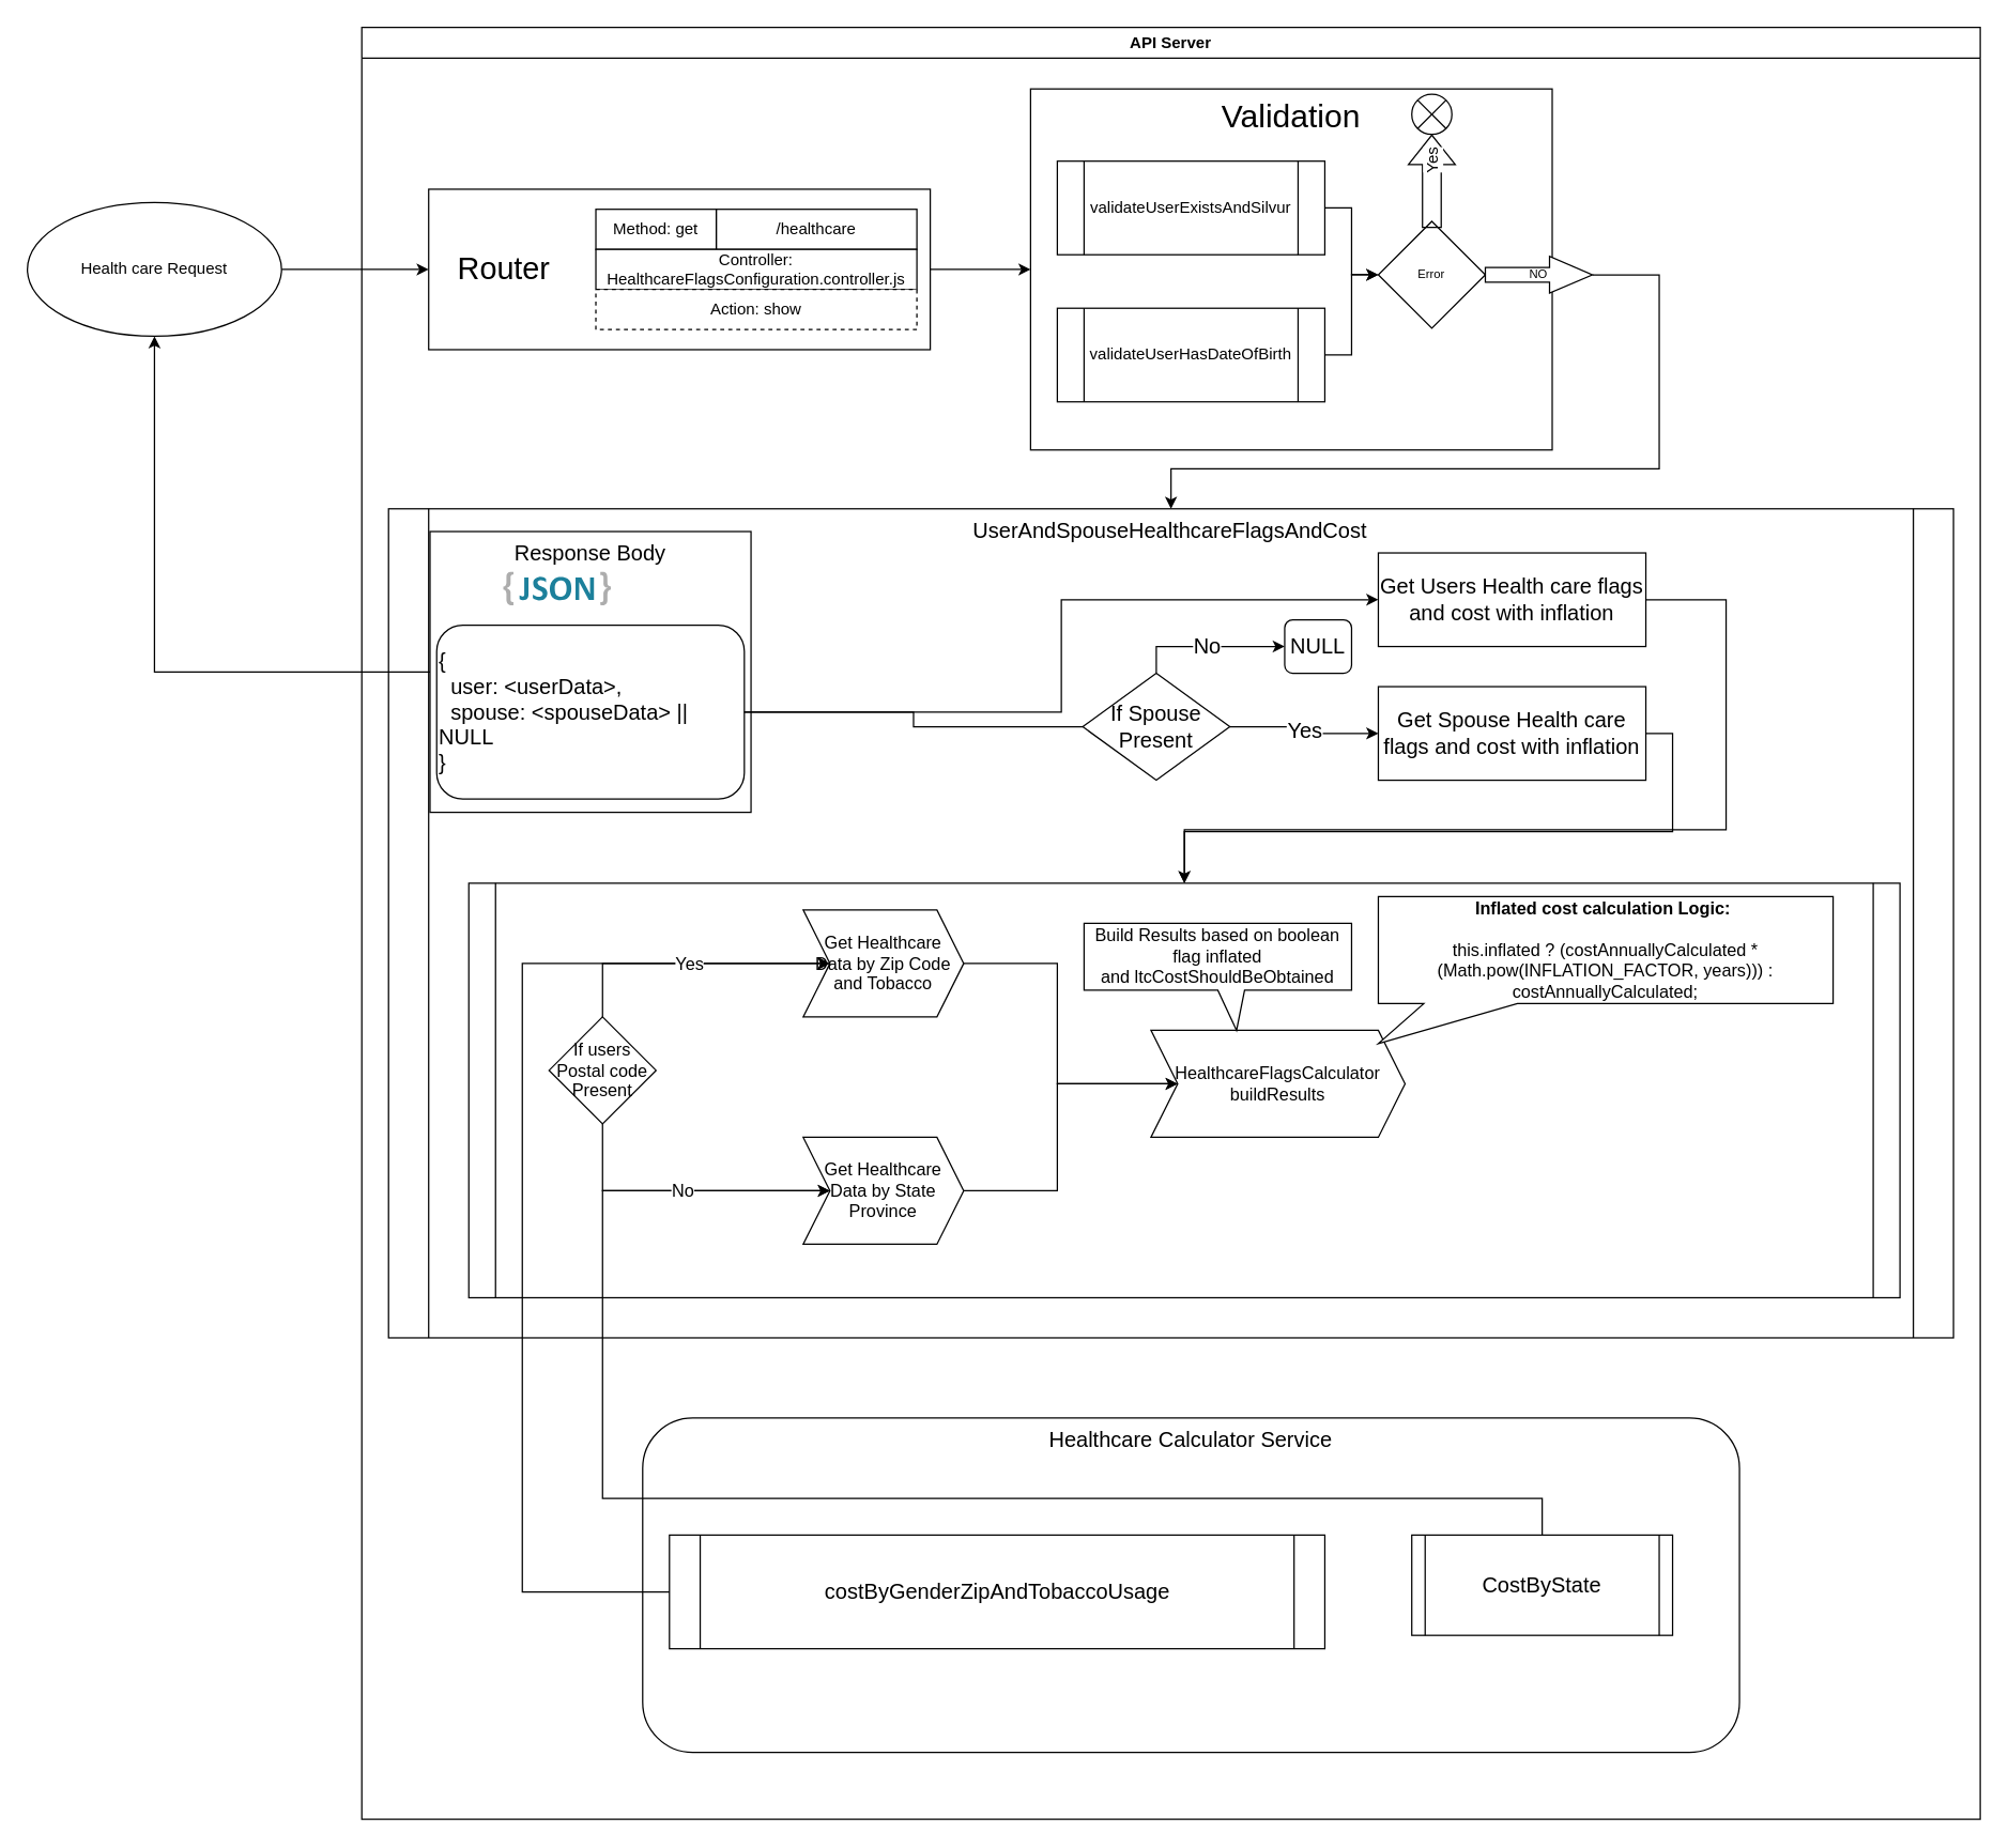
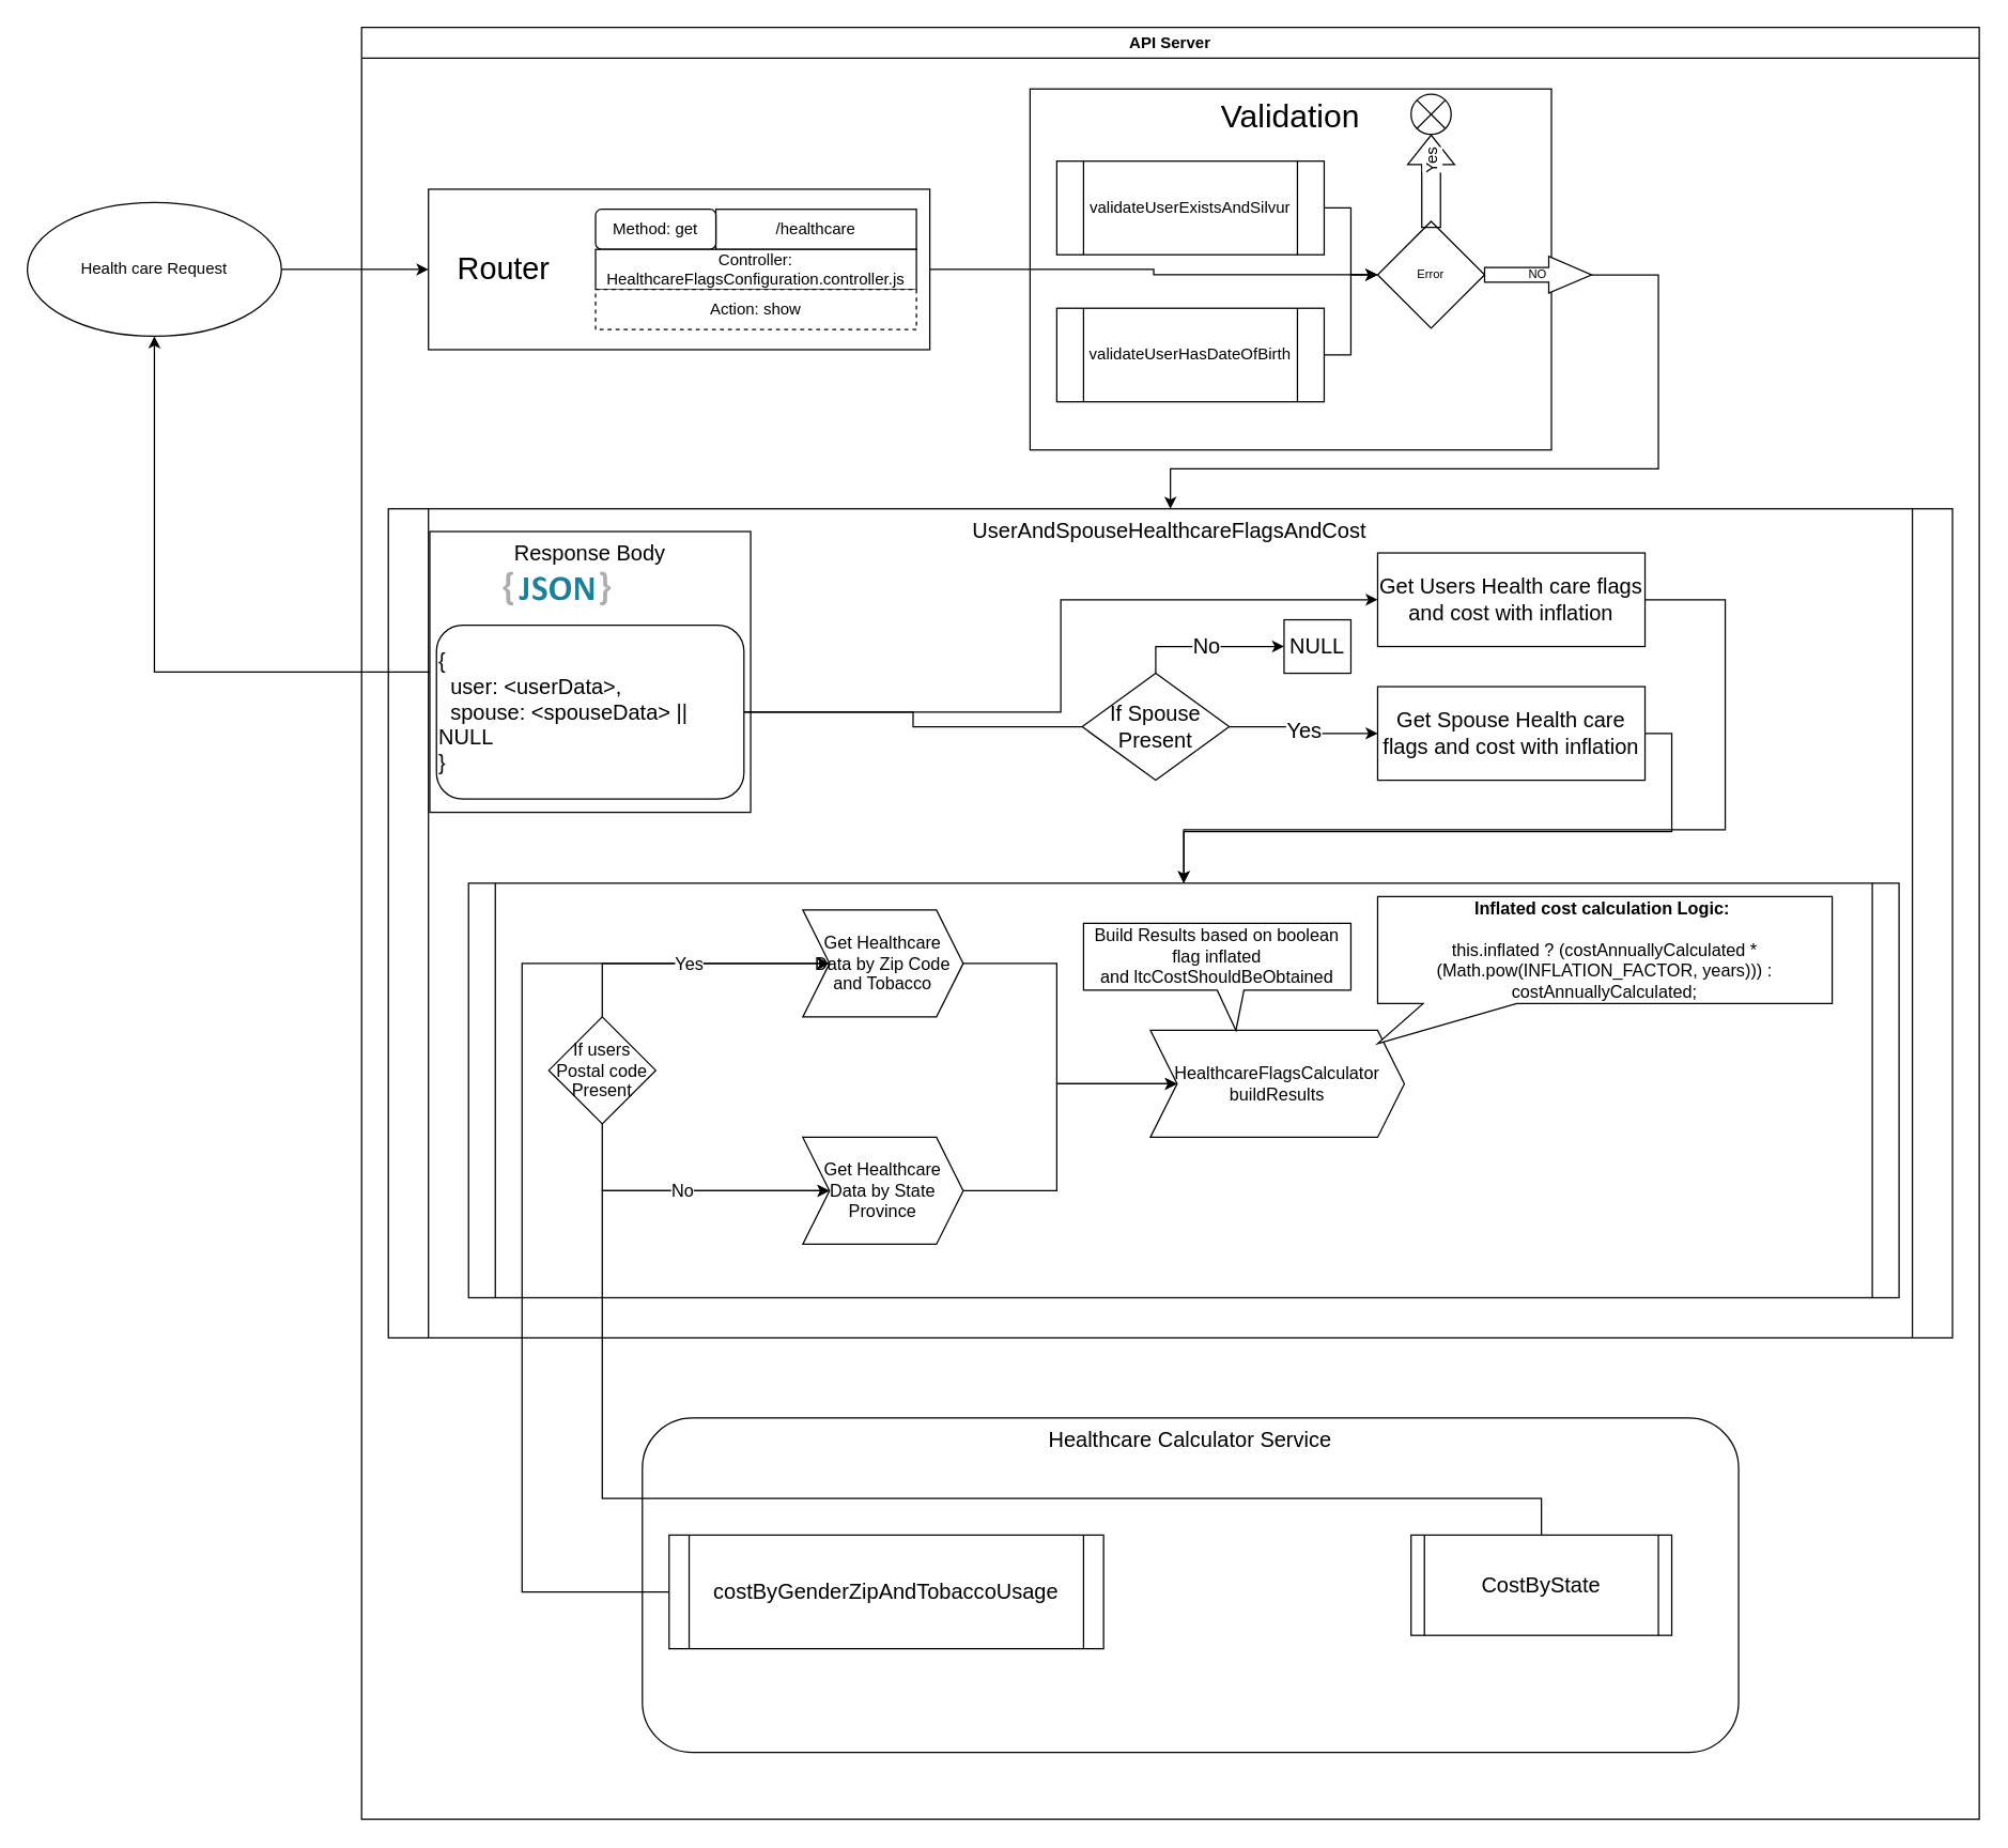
- <mxCell id="16" value="Method: get" style="rounded=0;whiteSpace=wrap;html=1;" vertex="1" parent="15"><mxGeometry width="90" height="30" as="geometry" /></mxCell>
+ <mxCell id="16" value="Method: get" style="whiteSpace=wrap;html=1;rounded=1;" vertex="1" parent="15"><mxGeometry width="90" height="30" as="geometry" /></mxCell>
- <mxCell id="22" style="edgeStyle=orthogonalEdgeStyle;rounded=0;orthogonalLoop=1;jettySize=auto;html=1;entryX=0;entryY=0.5;entryDx=0;entryDy=0;fontSize=12;" edge="1" parent="3" source="12" target="4"><mxGeometry relative="1" as="geometry" /></mxCell>
+ <mxCell id="22" style="edgeStyle=orthogonalEdgeStyle;rounded=0;orthogonalLoop=1;jettySize=auto;html=1;fontSize=12;" edge="1" parent="3" source="12" target="9"><mxGeometry relative="1" as="geometry" /></mxCell>
- <mxCell id="36" value="NULL" style="whiteSpace=wrap;html=1;fontSize=16;rounded=1;" vertex="1" parent="3"><mxGeometry x="690" y="443" width="50" height="40" as="geometry" /></mxCell>
+ <mxCell id="36" value="NULL" style="rounded=0;whiteSpace=wrap;html=1;fontSize=16;" vertex="1" parent="3"><mxGeometry x="690" y="443" width="50" height="40" as="geometry" /></mxCell>
- <mxCell id="38" value="costByGenderZipAndTobaccoUsage" style="shape=process;whiteSpace=wrap;html=1;backgroundOutline=1;fontSize=16;size=0.046;" vertex="1" parent="3"><mxGeometry x="230" y="1127.5" width="490" height="85" as="geometry" /></mxCell>
+ <mxCell id="38" value="costByGenderZipAndTobaccoUsage" style="shape=process;whiteSpace=wrap;html=1;backgroundOutline=1;fontSize=16;size=0.046;" vertex="1" parent="3"><mxGeometry x="230" y="1127.5" width="325" height="85" as="geometry" /></mxCell>
